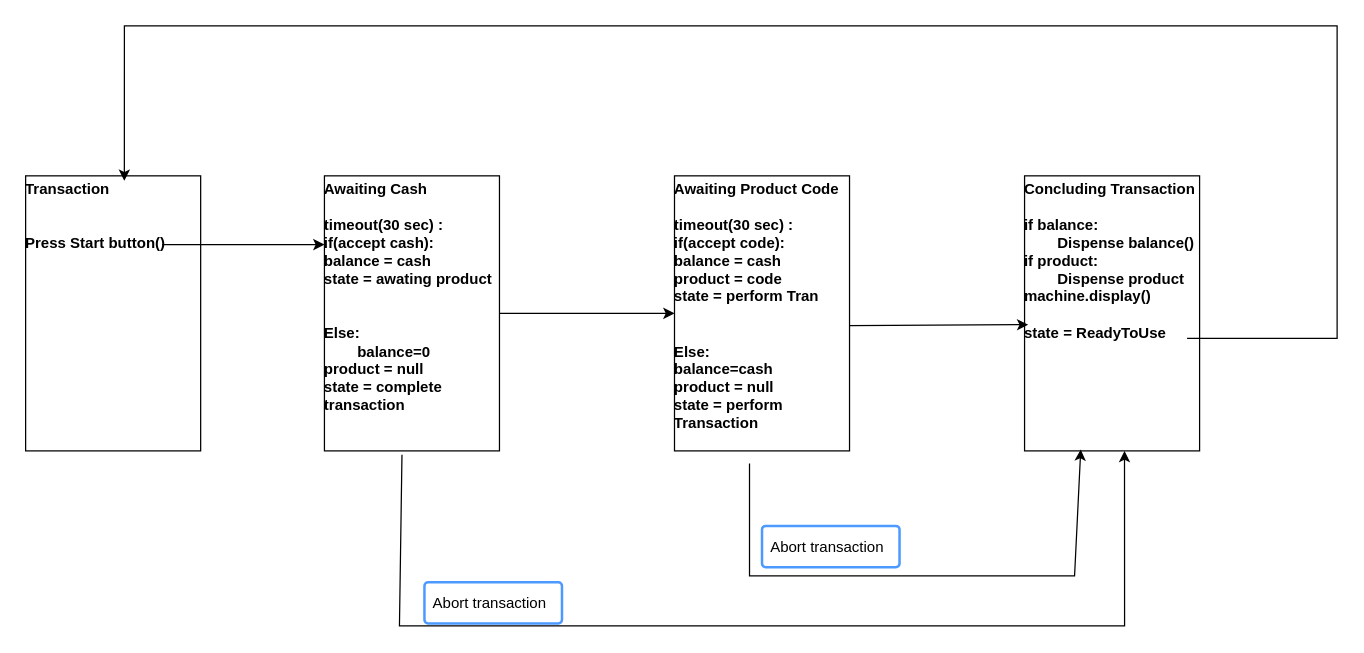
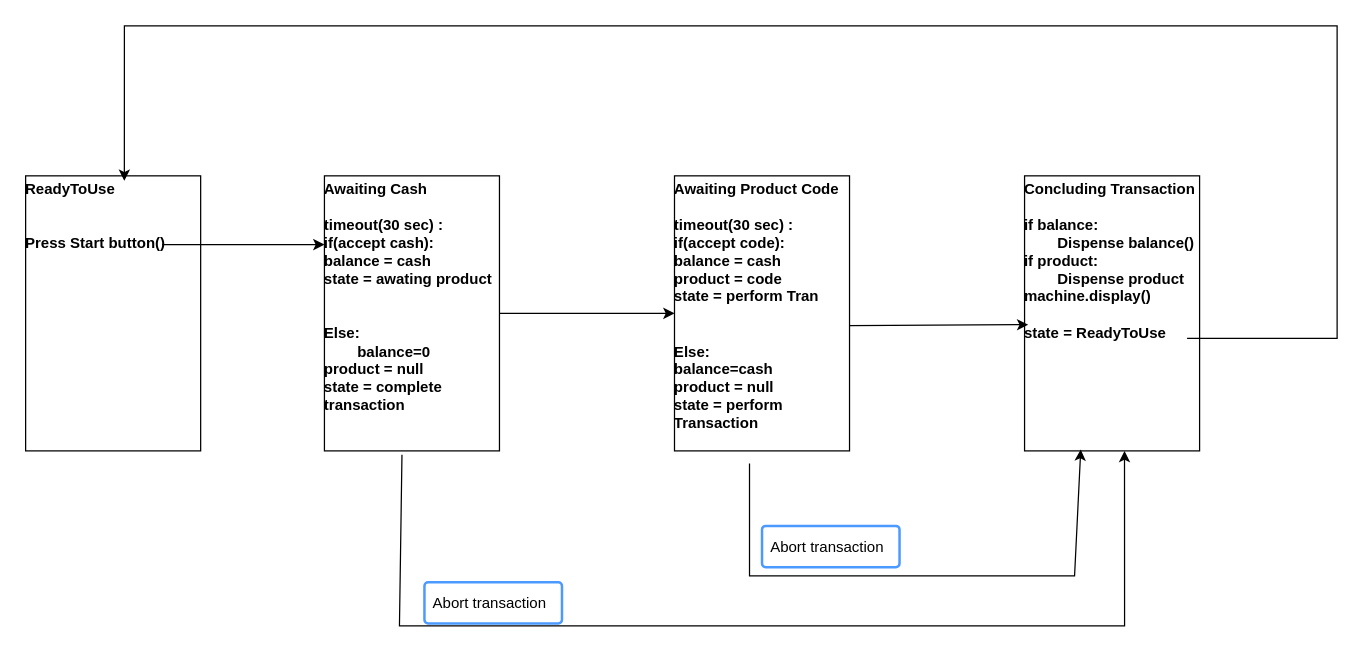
- <mxCell id="2" value="&lt;p style=&quot;margin: 4px 0px 0px;&quot;&gt;&lt;b&gt;Transaction&lt;br&gt;&lt;br&gt;&lt;br&gt;Press Start button()&lt;/b&gt;&lt;/p&gt;" style="verticalAlign=top;align=left;overflow=fill;html=1;whiteSpace=wrap;" vertex="1" parent="1"><mxGeometry x="20" y="140" width="140" height="220" as="geometry" /></mxCell>
+ <mxCell id="2" value="&lt;p style=&quot;margin: 4px 0px 0px;&quot;&gt;&lt;b&gt;ReadyToUse&lt;br&gt;&lt;br&gt;&lt;br&gt;Press Start button()&lt;/b&gt;&lt;/p&gt;" style="verticalAlign=top;align=left;overflow=fill;html=1;whiteSpace=wrap;" vertex="1" parent="1"><mxGeometry x="20" y="140" width="140" height="220" as="geometry" /></mxCell>
